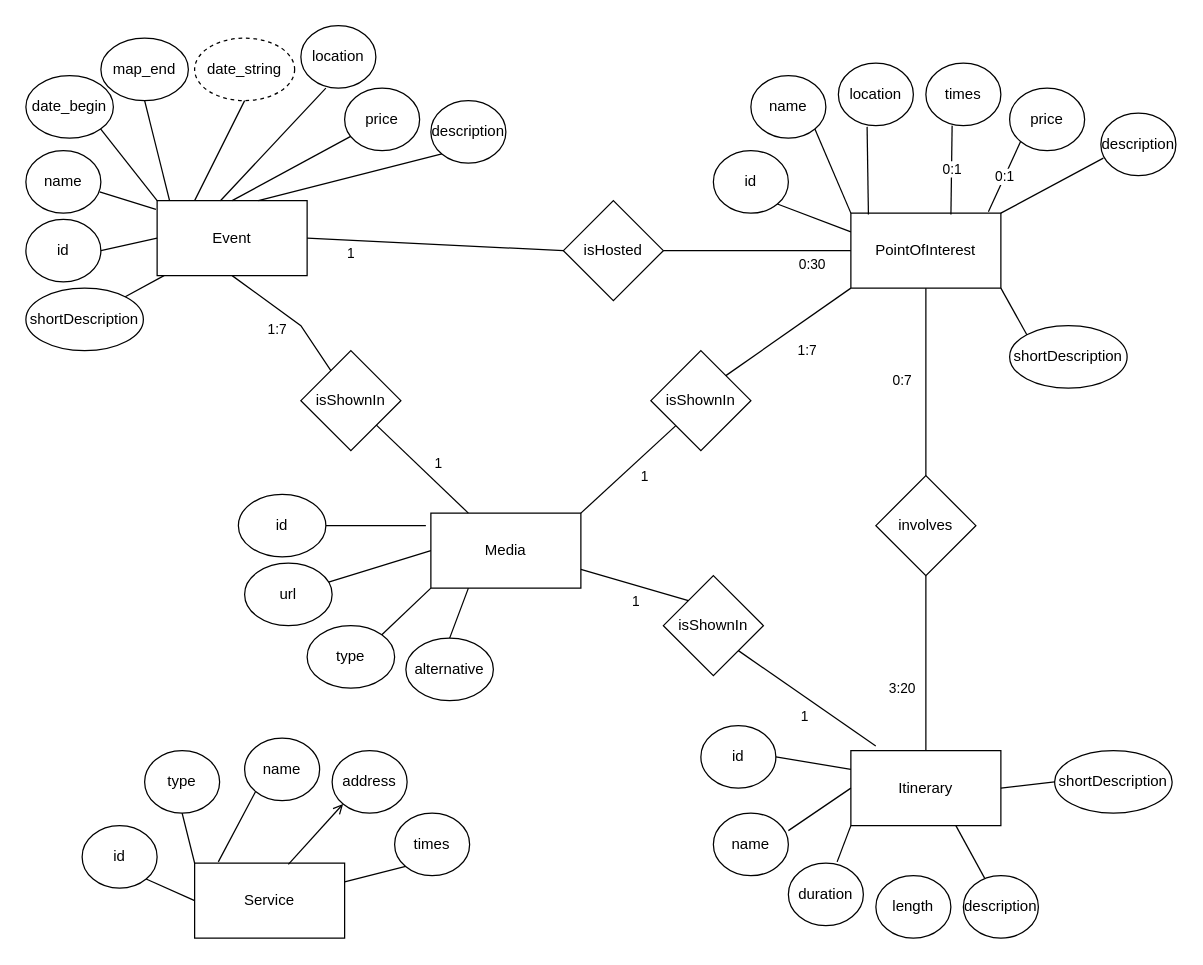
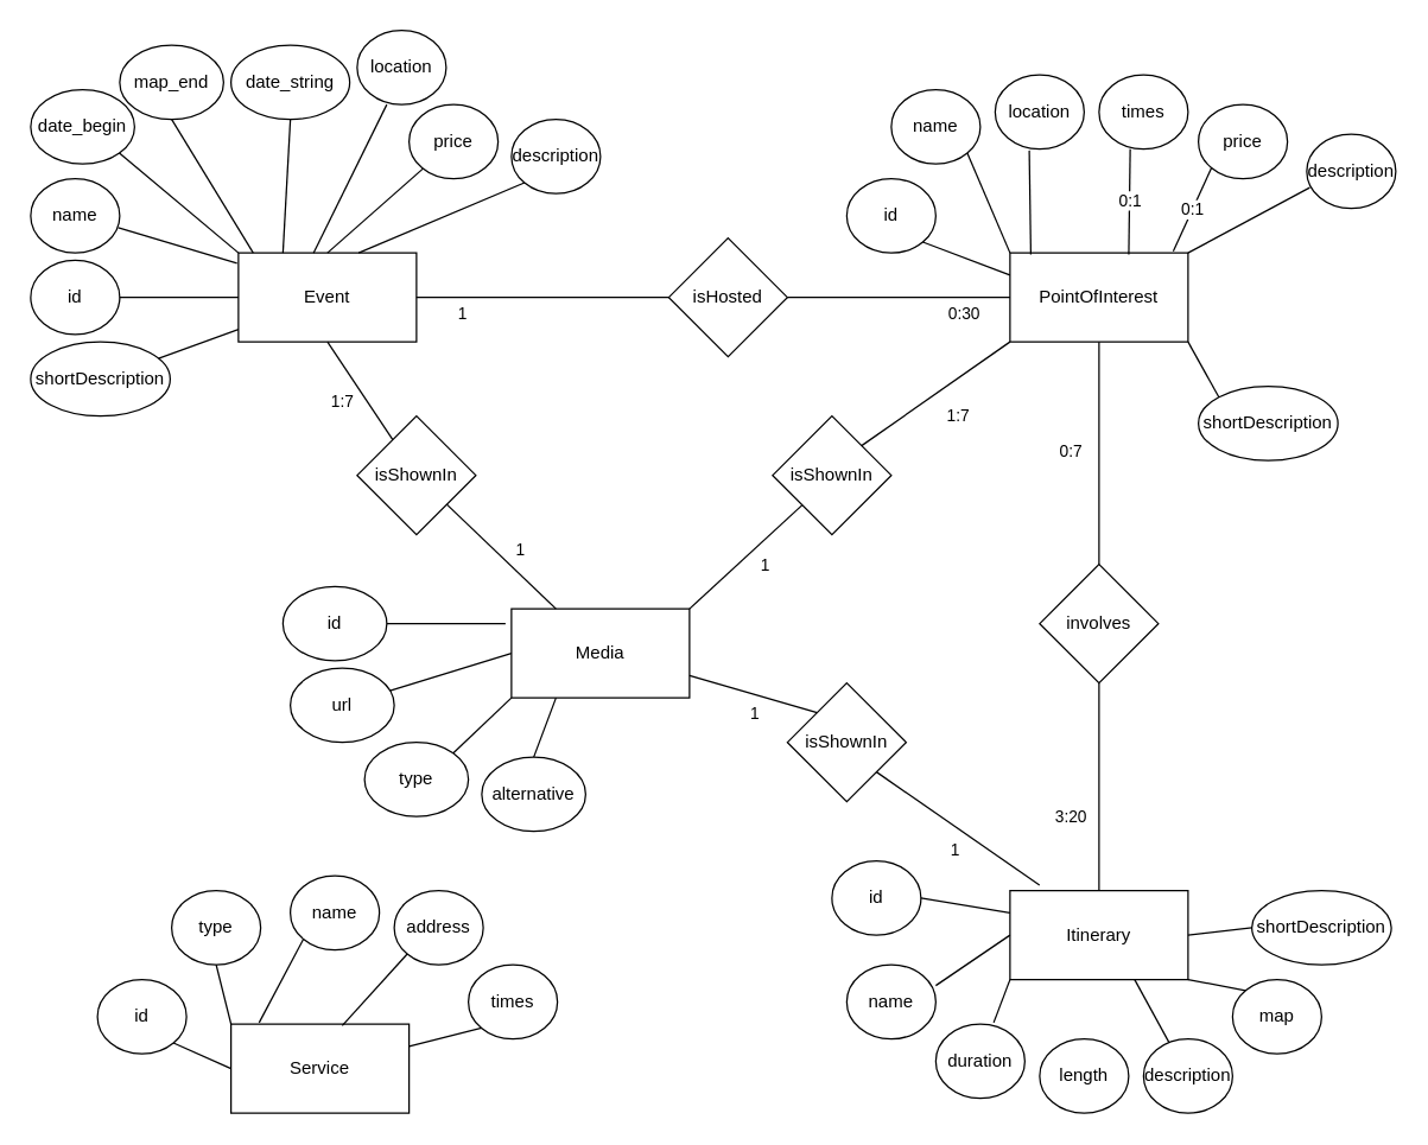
- <mxCell id="82" value="&lt;div&gt;date_string&lt;/div&gt;" style="ellipse;whiteSpace=wrap;html=1;dashed=1;" vertex="1" parent="1"><mxGeometry x="155" y="30" width="80" height="50" as="geometry" /></mxCell>
+ <mxCell id="82" value="&lt;div&gt;date_string&lt;/div&gt;" style="ellipse;whiteSpace=wrap;html=1;" vertex="1" parent="1"><mxGeometry x="155" y="30" width="80" height="50" as="geometry" /></mxCell>
- <mxCell id="2" value="Event" style="rounded=0;whiteSpace=wrap;html=1;" parent="1" vertex="1"><mxGeometry x="125" y="160" width="120" height="60" as="geometry" /></mxCell>
+ <mxCell id="2" value="Event" style="rounded=0;whiteSpace=wrap;html=1;" parent="1" vertex="1"><mxGeometry x="160" y="170" width="120" height="60" as="geometry" /></mxCell>
- <mxCell id="65" value="" style="endArrow=open;html=1;rounded=0;exitX=0.625;exitY=0.017;exitDx=0;exitDy=0;exitPerimeter=0;entryX=0;entryY=1;entryDx=0;entryDy=0;" parent="1" source="5" target="60" edge="1"><mxGeometry width="50" height="50" relative="1" as="geometry"><mxPoint x="405" y="620" as="sourcePoint" /><mxPoint x="455" y="570" as="targetPoint" /></mxGeometry></mxCell>
+ <mxCell id="65" value="" style="endArrow=none;html=1;rounded=0;exitX=0.625;exitY=0.017;exitDx=0;exitDy=0;exitPerimeter=0;entryX=0;entryY=1;entryDx=0;entryDy=0;" parent="1" source="5" target="60" edge="1"><mxGeometry width="50" height="50" relative="1" as="geometry"><mxPoint x="405" y="620" as="sourcePoint" /><mxPoint x="455" y="570" as="targetPoint" /></mxGeometry></mxCell>
+ <mxCell id="55" value="" style="endArrow=none;html=1;rounded=0;exitX=0;exitY=0;exitDx=0;exitDy=0;entryX=1;entryY=1;entryDx=0;entryDy=0;" parent="1" source="49" target="4" edge="1"><mxGeometry width="50" height="50" relative="1" as="geometry"><mxPoint x="740" y="650" as="sourcePoint" /><mxPoint x="790" y="600" as="targetPoint" /></mxGeometry></mxCell>
+ <mxCell id="49" value="map" style="ellipse;whiteSpace=wrap;html=1;" parent="1" vertex="1"><mxGeometry x="830" y="660" width="60" height="50" as="geometry" /></mxCell>
